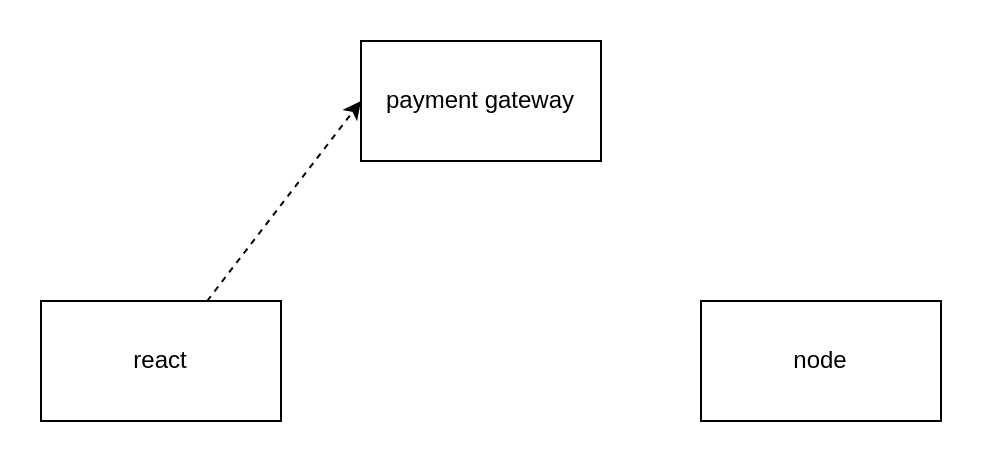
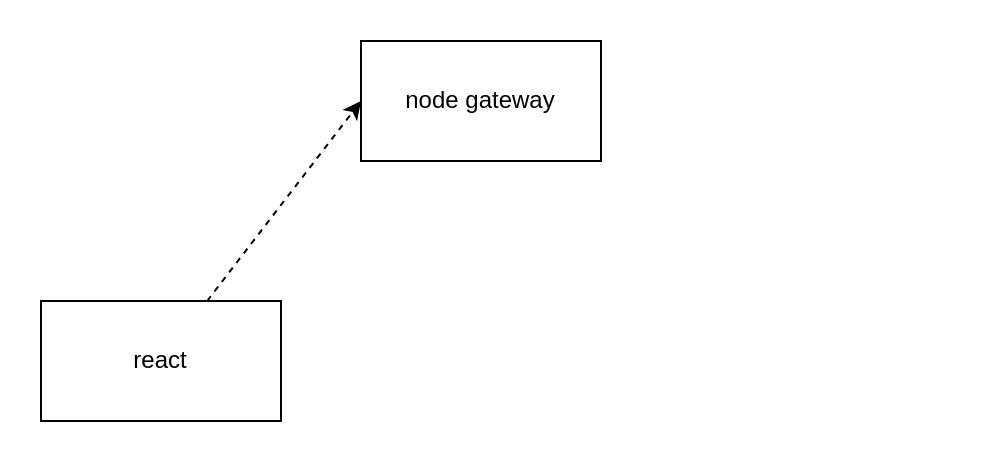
- <mxCell id="5" value="payment gateway" style="whiteSpace=wrap;html=1;" vertex="1" parent="1"><mxGeometry x="180" y="20" width="120" height="60" as="geometry" /></mxCell>
+ <mxCell id="5" value="node gateway" style="whiteSpace=wrap;html=1;" vertex="1" parent="1"><mxGeometry x="180" y="20" width="120" height="60" as="geometry" /></mxCell>
- <mxCell id="4" value="node" style="whiteSpace=wrap;html=1;" vertex="1" parent="1"><mxGeometry x="350" y="150" width="120" height="60" as="geometry" /></mxCell>
